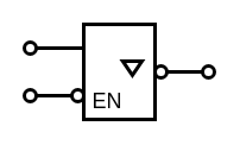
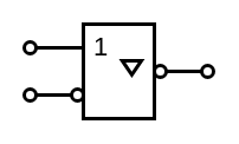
+ <mxCell id="6" value="&lt;font style=&quot;font-size: 22px&quot;&gt;1&lt;/font&gt;" style="text;html=1;strokeColor=none;fillColor=none;align=center;verticalAlign=middle;whiteSpace=wrap;rounded=0;" vertex="1" parent="1"><mxGeometry x="70" y="20" width="30" height="40" as="geometry" /></mxCell>
- <mxCell id="7" value="&lt;font style=&quot;font-size: 18px&quot;&gt;EN&lt;/font&gt;" style="text;html=1;strokeColor=none;fillColor=none;align=center;verticalAlign=middle;whiteSpace=wrap;rounded=0;" vertex="1" parent="1"><mxGeometry x="70" y="70" width="40" height="30" as="geometry" /></mxCell>
